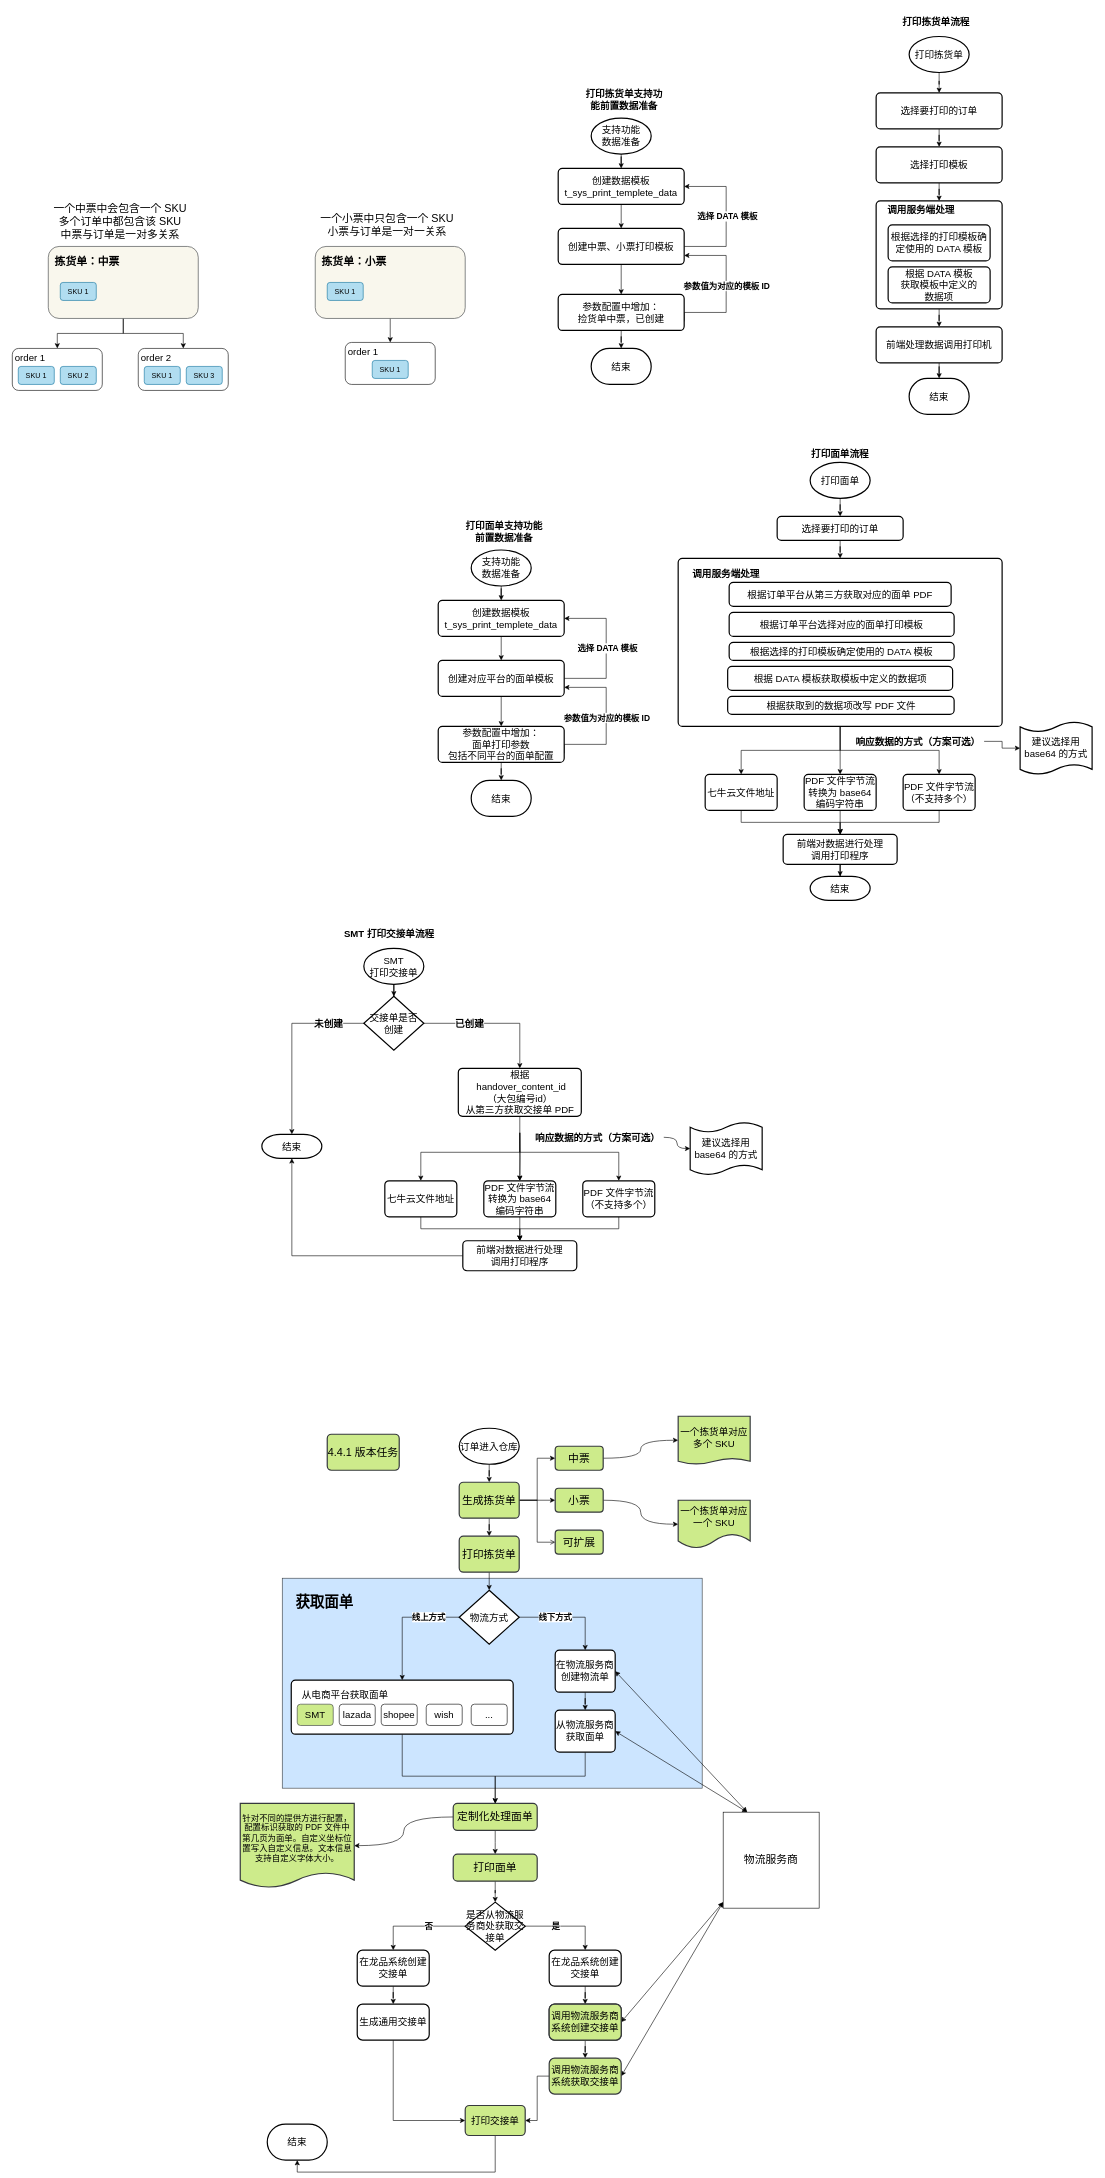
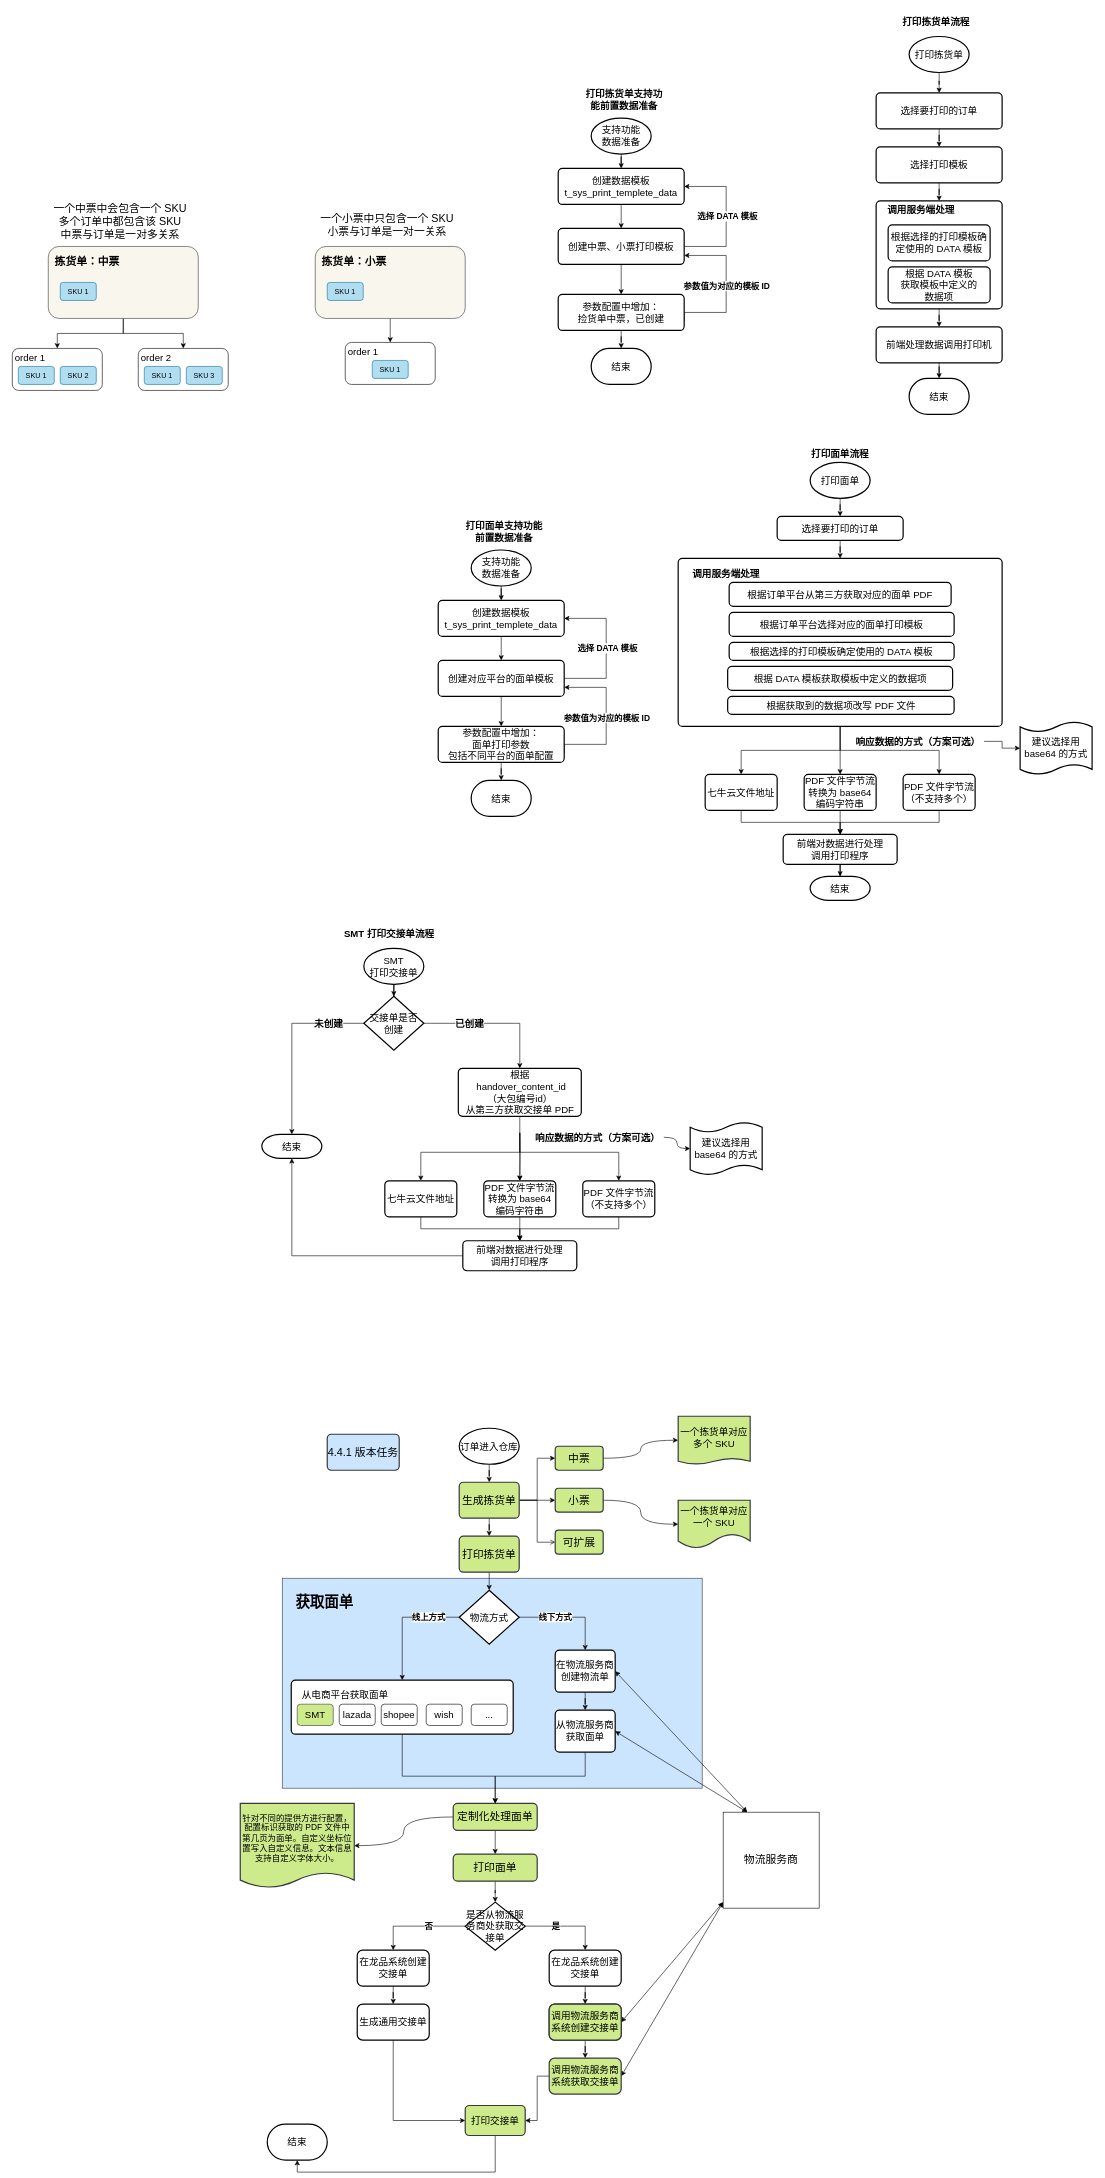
- <mxCell id="53" value="&lt;span style=&quot;font-size: 18px;&quot;&gt;4.4.1 版本任务&lt;/span&gt;" style="rounded=1;whiteSpace=wrap;html=1;absoluteArcSize=1;arcSize=14;strokeWidth=2;fillColor=#cdeb8b;strokeColor=#36393d;" vertex="1" parent="1"><mxGeometry x="545" y="2390" width="120" height="60" as="geometry" /></mxCell>
+ <mxCell id="53" value="&lt;span style=&quot;font-size: 18px;&quot;&gt;4.4.1 版本任务&lt;/span&gt;" style="rounded=1;whiteSpace=wrap;html=1;absoluteArcSize=1;arcSize=14;strokeWidth=2;fillColor=#cce5ff;strokeColor=#36393d;" vertex="1" parent="1"><mxGeometry x="545" y="2390" width="120" height="60" as="geometry" /></mxCell>
